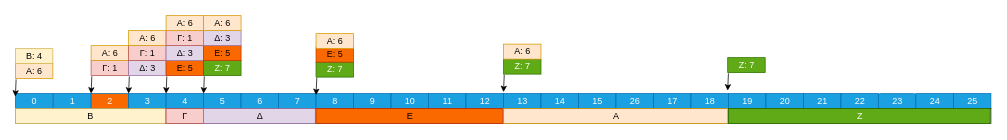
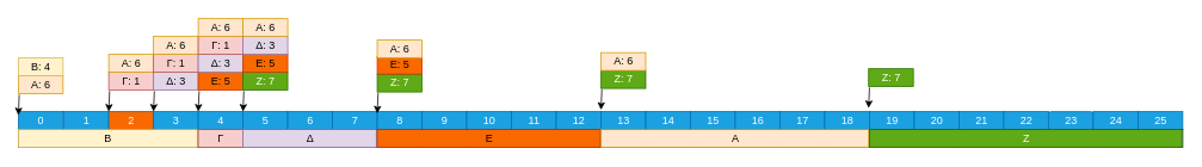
- <mxCell id="17" value="26" style="align=center;html=1;fillColor=#1ba1e2;fontColor=#ffffff;strokeColor=#006EAF;" parent="1" vertex="1"><mxGeometry x="821" y="124" width="50" height="20" as="geometry" /></mxCell>
+ <mxCell id="17" value="16" style="align=center;html=1;fillColor=#1ba1e2;fontColor=#ffffff;strokeColor=#006EAF;" parent="1" vertex="1"><mxGeometry x="821" y="124" width="50" height="20" as="geometry" /></mxCell>
